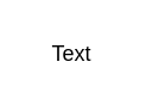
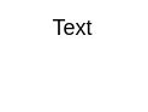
- <mxCell id="2" value="Text" style="text;html=1;strokeColor=none;fillColor=none;align=center;verticalAlign=middle;whiteSpace=wrap;rounded=0;" vertex="1" parent="1"><mxGeometry x="20" y="20" width="40" height="20" as="geometry" /></mxCell>
+ <mxCell id="2" value="Text" style="text;html=1;strokeColor=none;fillColor=none;align=center;verticalAlign=middle;whiteSpace=wrap;rounded=0;" vertex="1" parent="1"><mxGeometry x="20" y="5" width="40" height="20" as="geometry" /></mxCell>
